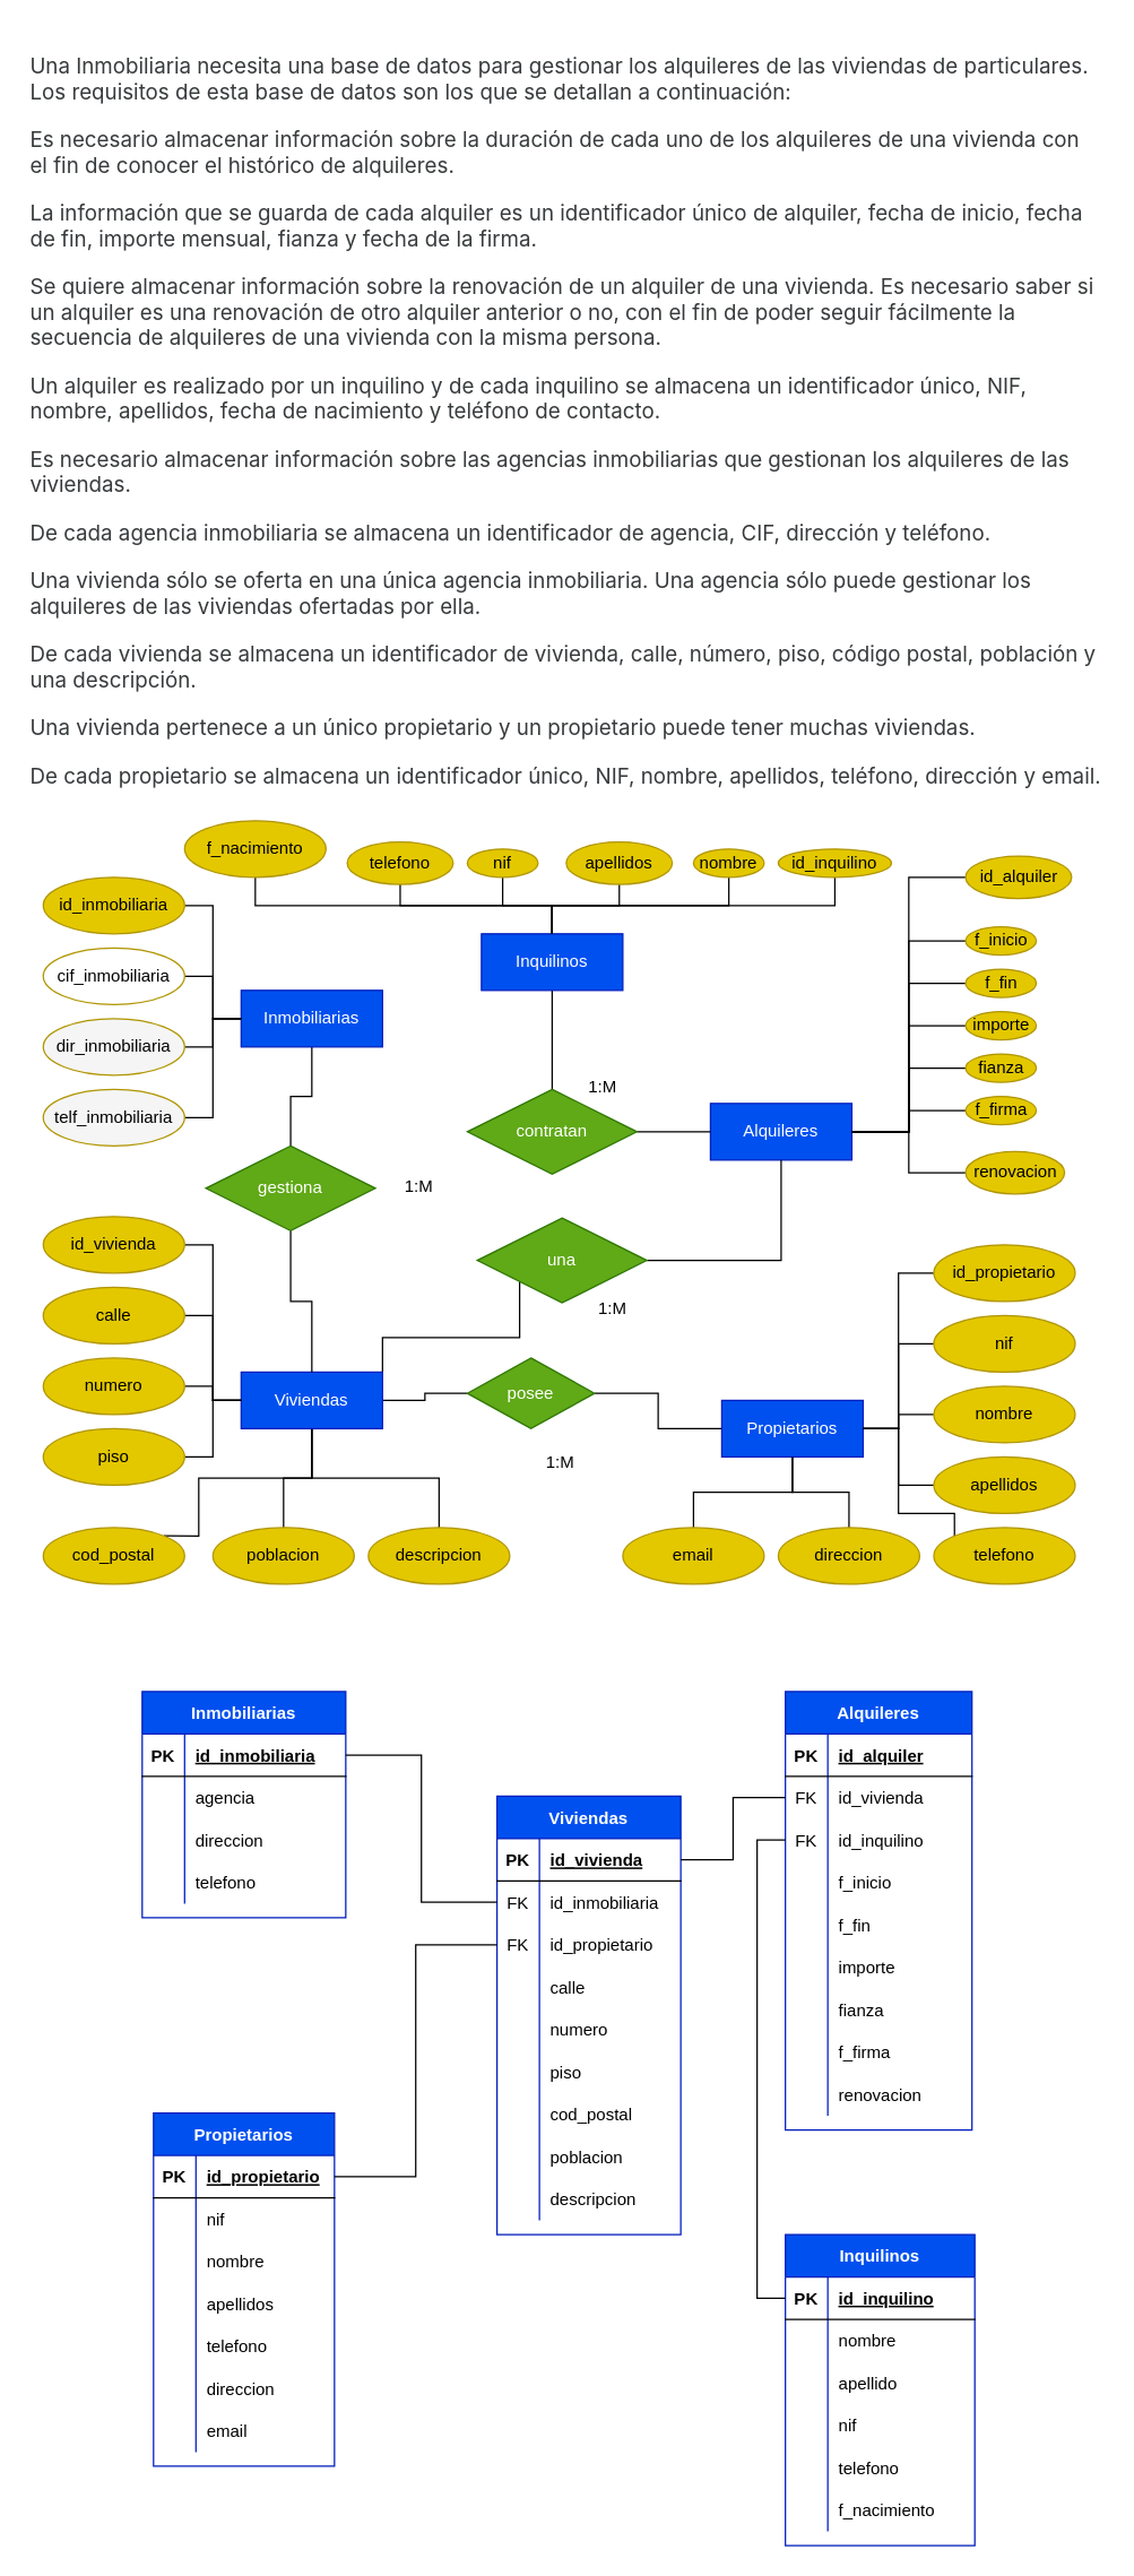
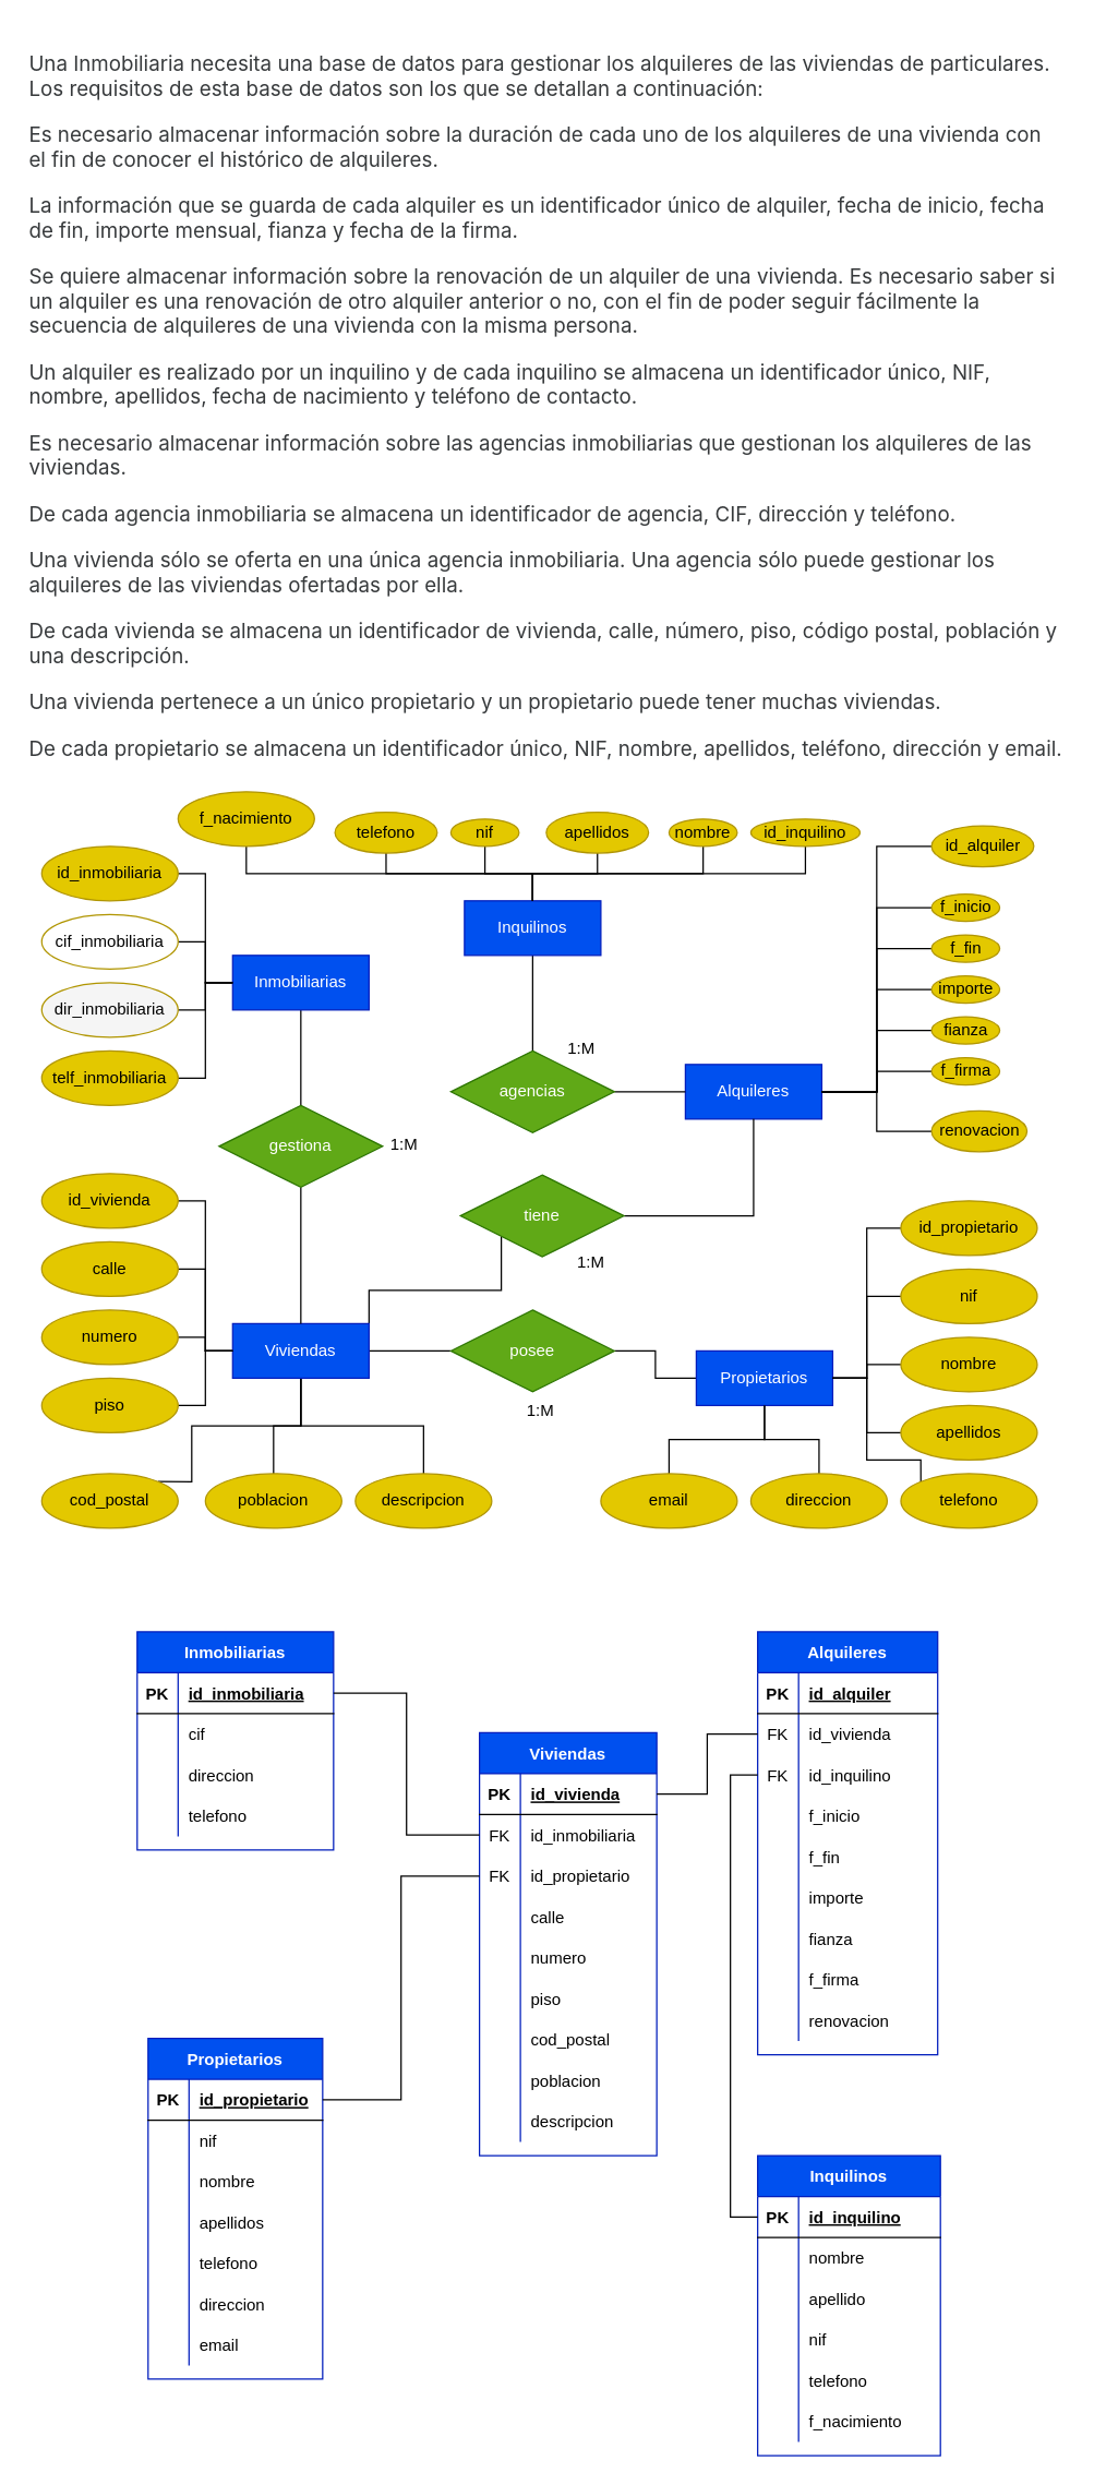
- <mxCell id="24" value="telf_inmobiliaria" style="ellipse;whiteSpace=wrap;html=1;align=center;labelBackgroundColor=none;fillColor=#f5f5f5;fontColor=#000000;strokeColor=#B09500;" vertex="1" parent="1"><mxGeometry x="30" y="770" width="100" height="40" as="geometry" /></mxCell>
+ <mxCell id="24" value="telf_inmobiliaria" style="ellipse;whiteSpace=wrap;html=1;align=center;labelBackgroundColor=none;fillColor=#e3c800;fontColor=#000000;strokeColor=#B09500;" vertex="1" parent="1"><mxGeometry x="30" y="770" width="100" height="40" as="geometry" /></mxCell>
- <mxCell id="83" value="contratan" style="shape=rhombus;perimeter=rhombusPerimeter;whiteSpace=wrap;html=1;align=center;labelBackgroundColor=none;fillColor=#60a917;fontColor=#ffffff;strokeColor=#2D7600;" vertex="1" parent="82"><mxGeometry y="15" width="120" height="60" as="geometry" /></mxCell>
+ <mxCell id="83" value="agencias" style="shape=rhombus;perimeter=rhombusPerimeter;whiteSpace=wrap;html=1;align=center;labelBackgroundColor=none;fillColor=#60a917;fontColor=#ffffff;strokeColor=#2D7600;" vertex="1" parent="82"><mxGeometry y="15" width="120" height="60" as="geometry" /></mxCell>
- <mxCell id="37" value="gestiona" style="shape=rhombus;perimeter=rhombusPerimeter;whiteSpace=wrap;html=1;align=center;labelBackgroundColor=none;fillColor=#60a917;fontColor=#ffffff;strokeColor=#2D7600;" vertex="1" parent="1"><mxGeometry x="145" y="810" width="120" height="60" as="geometry" /></mxCell>
+ <mxCell id="37" value="gestiona" style="shape=rhombus;perimeter=rhombusPerimeter;whiteSpace=wrap;html=1;align=center;labelBackgroundColor=none;fillColor=#60a917;fontColor=#ffffff;strokeColor=#2D7600;" vertex="1" parent="1"><mxGeometry x="160" y="810" width="120" height="60" as="geometry" /></mxCell>
- <mxCell id="86" value="una" style="shape=rhombus;perimeter=rhombusPerimeter;whiteSpace=wrap;html=1;align=center;labelBackgroundColor=none;fillColor=#60a917;fontColor=#ffffff;strokeColor=#2D7600;" vertex="1" parent="85"><mxGeometry width="120" height="60" as="geometry" /></mxCell>
+ <mxCell id="86" value="tiene" style="shape=rhombus;perimeter=rhombusPerimeter;whiteSpace=wrap;html=1;align=center;labelBackgroundColor=none;fillColor=#60a917;fontColor=#ffffff;strokeColor=#2D7600;" vertex="1" parent="85"><mxGeometry width="120" height="60" as="geometry" /></mxCell>
- <mxCell id="49" value="posee" style="shape=rhombus;perimeter=rhombusPerimeter;whiteSpace=wrap;html=1;align=center;labelBackgroundColor=none;fillColor=#60a917;fontColor=#ffffff;strokeColor=#2D7600;" vertex="1" parent="1"><mxGeometry x="330" y="960" width="90" height="50" as="geometry" /></mxCell>
+ <mxCell id="49" value="posee" style="shape=rhombus;perimeter=rhombusPerimeter;whiteSpace=wrap;html=1;align=center;labelBackgroundColor=none;fillColor=#60a917;fontColor=#ffffff;strokeColor=#2D7600;" vertex="1" parent="1"><mxGeometry x="330" y="960" width="120" height="60" as="geometry" /></mxCell>
- <mxCell id="94" value="agencia" style="shape=partialRectangle;connectable=0;fillColor=none;top=0;left=0;bottom=0;right=0;align=left;spacingLeft=6;overflow=hidden;labelBackgroundColor=none;" vertex="1" parent="92"><mxGeometry x="30" width="114" height="30" as="geometry"><mxRectangle width="114" height="30" as="alternateBounds" /></mxGeometry></mxCell>
+ <mxCell id="94" value="cif" style="shape=partialRectangle;connectable=0;fillColor=none;top=0;left=0;bottom=0;right=0;align=left;spacingLeft=6;overflow=hidden;labelBackgroundColor=none;" vertex="1" parent="92"><mxGeometry x="30" width="114" height="30" as="geometry"><mxRectangle width="114" height="30" as="alternateBounds" /></mxGeometry></mxCell>
